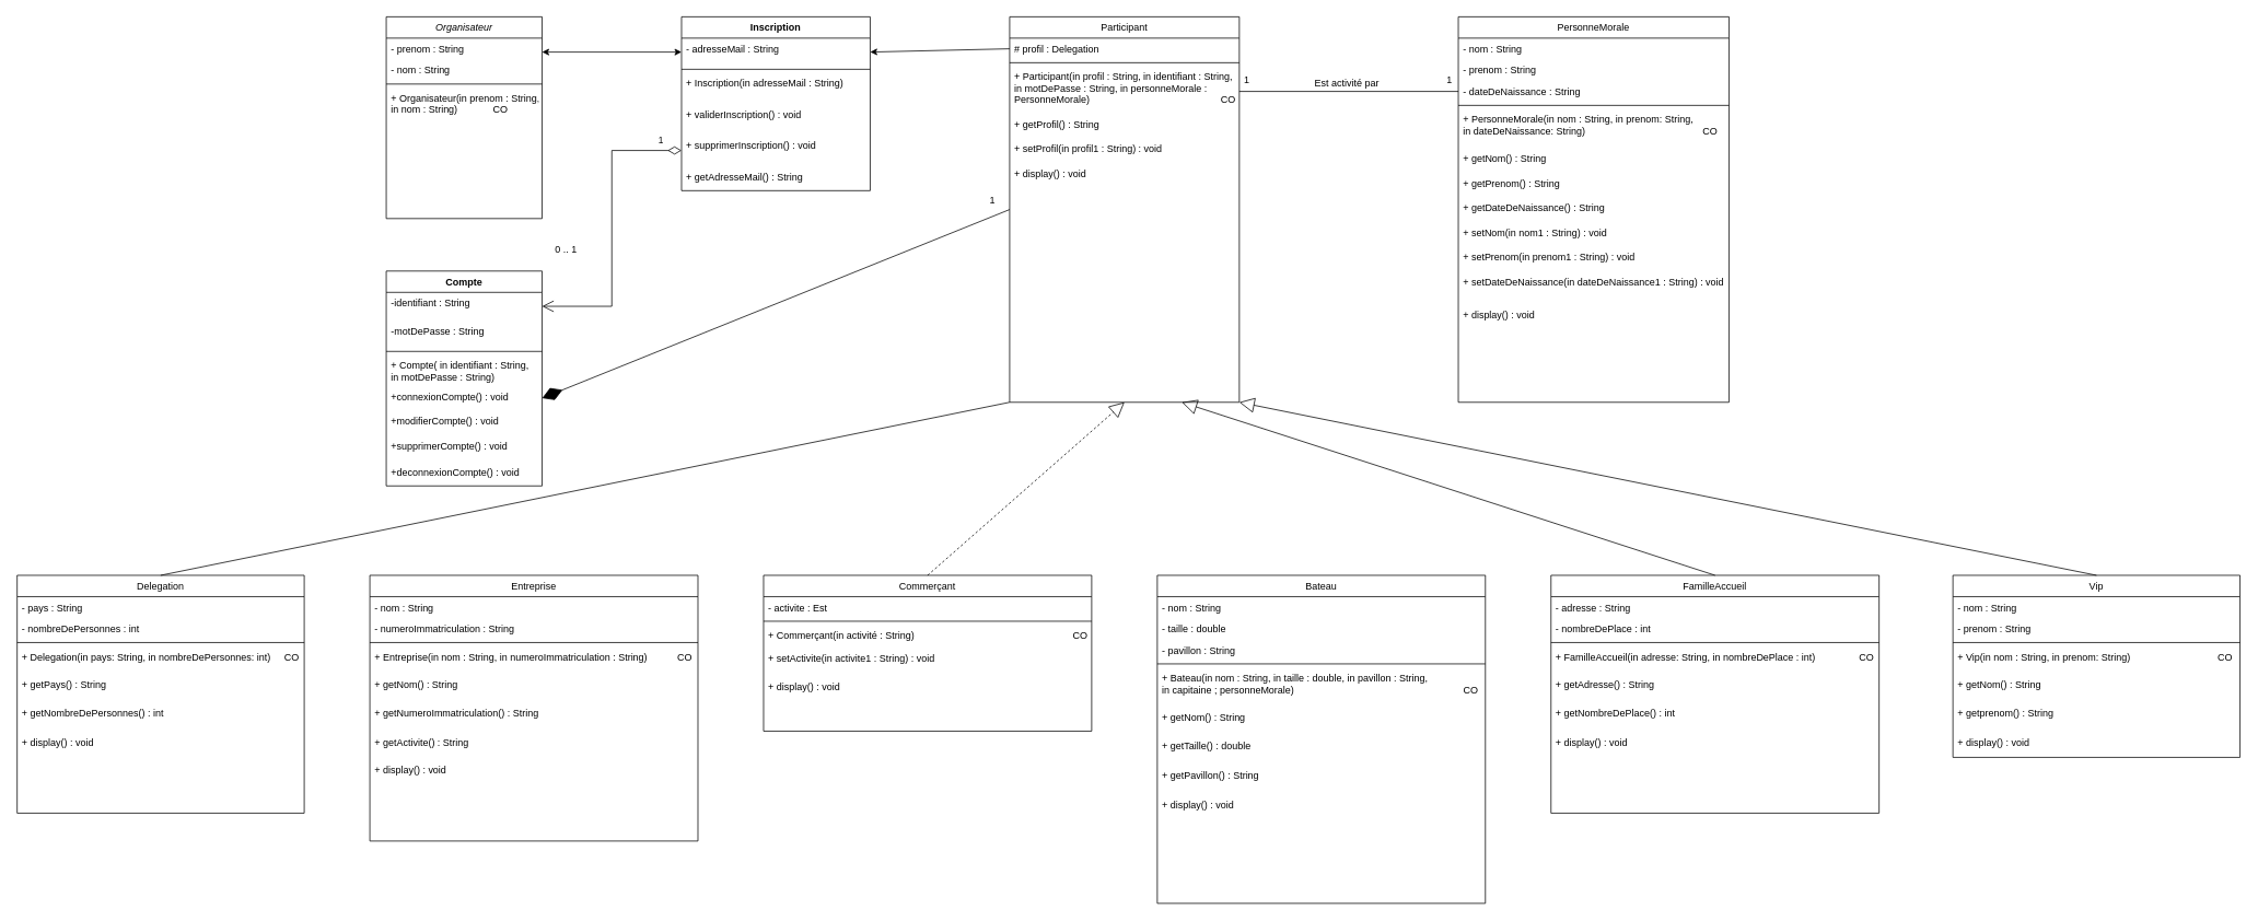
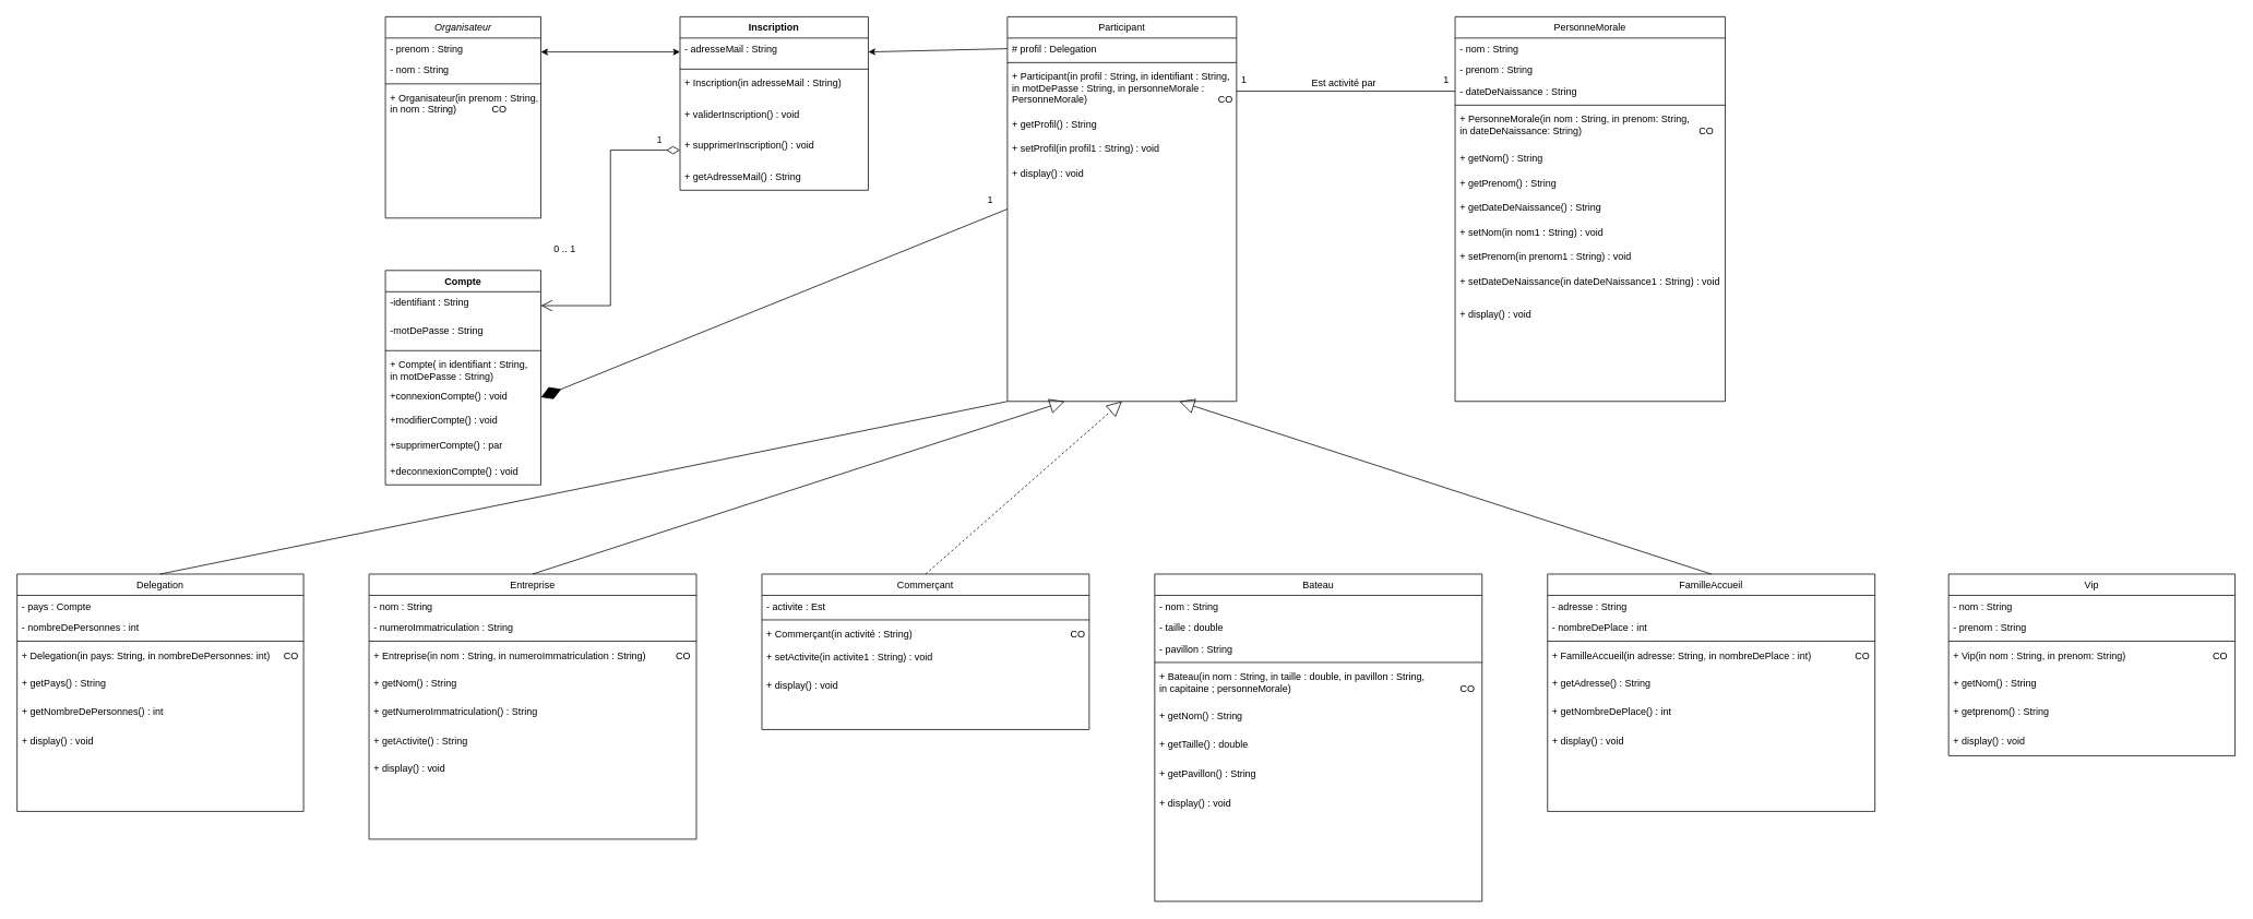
- <mxCell id="94" value="+supprimerCompte() : void" style="text;strokeColor=none;fillColor=none;align=left;verticalAlign=top;spacingLeft=4;spacingRight=4;overflow=hidden;rotatable=0;points=[[0,0.5],[1,0.5]];portConstraint=eastwest;" vertex="1" parent="87"><mxGeometry y="200" width="190" height="32" as="geometry" /></mxCell>
+ <mxCell id="94" value="+supprimerCompte() : par" style="text;strokeColor=none;fillColor=none;align=left;verticalAlign=top;spacingLeft=4;spacingRight=4;overflow=hidden;rotatable=0;points=[[0,0.5],[1,0.5]];portConstraint=eastwest;" vertex="1" parent="87"><mxGeometry y="200" width="190" height="32" as="geometry" /></mxCell>
- <mxCell id="100" value="&lt;br&gt;" style="endArrow=block;endSize=16;endFill=0;html=1;rounded=0;exitX=0.5;exitY=0;exitDx=0;exitDy=0;entryX=1;entryY=1;entryDx=0;entryDy=0;" edge="1" parent="1" source="68" target="7"><mxGeometry x="-0.125" y="-40" width="160" relative="1" as="geometry"><mxPoint x="1160" y="731" as="sourcePoint" /><mxPoint x="1400" y="520" as="targetPoint" /><mxPoint as="offset" /></mxGeometry></mxCell>
+ <mxCell id="97" value="&lt;br&gt;" style="endArrow=block;endSize=16;endFill=0;html=1;rounded=0;exitX=0.5;exitY=0;exitDx=0;exitDy=0;entryX=0.25;entryY=1;entryDx=0;entryDy=0;" edge="1" parent="1" source="27" target="7"><mxGeometry x="-0.125" y="-40" width="160" relative="1" as="geometry"><mxPoint x="205" y="711" as="sourcePoint" /><mxPoint x="1240" y="500" as="targetPoint" /><mxPoint as="offset" /></mxGeometry></mxCell>
- <mxCell id="37" value="- pays : String" style="text;align=left;verticalAlign=top;spacingLeft=4;spacingRight=4;overflow=hidden;rotatable=0;points=[[0,0.5],[1,0.5]];portConstraint=eastwest;" parent="36" vertex="1"><mxGeometry y="26" width="350" height="26" as="geometry" /></mxCell>
+ <mxCell id="37" value="- pays : Compte" style="text;align=left;verticalAlign=top;spacingLeft=4;spacingRight=4;overflow=hidden;rotatable=0;points=[[0,0.5],[1,0.5]];portConstraint=eastwest;" parent="36" vertex="1"><mxGeometry y="26" width="350" height="26" as="geometry" /></mxCell>
